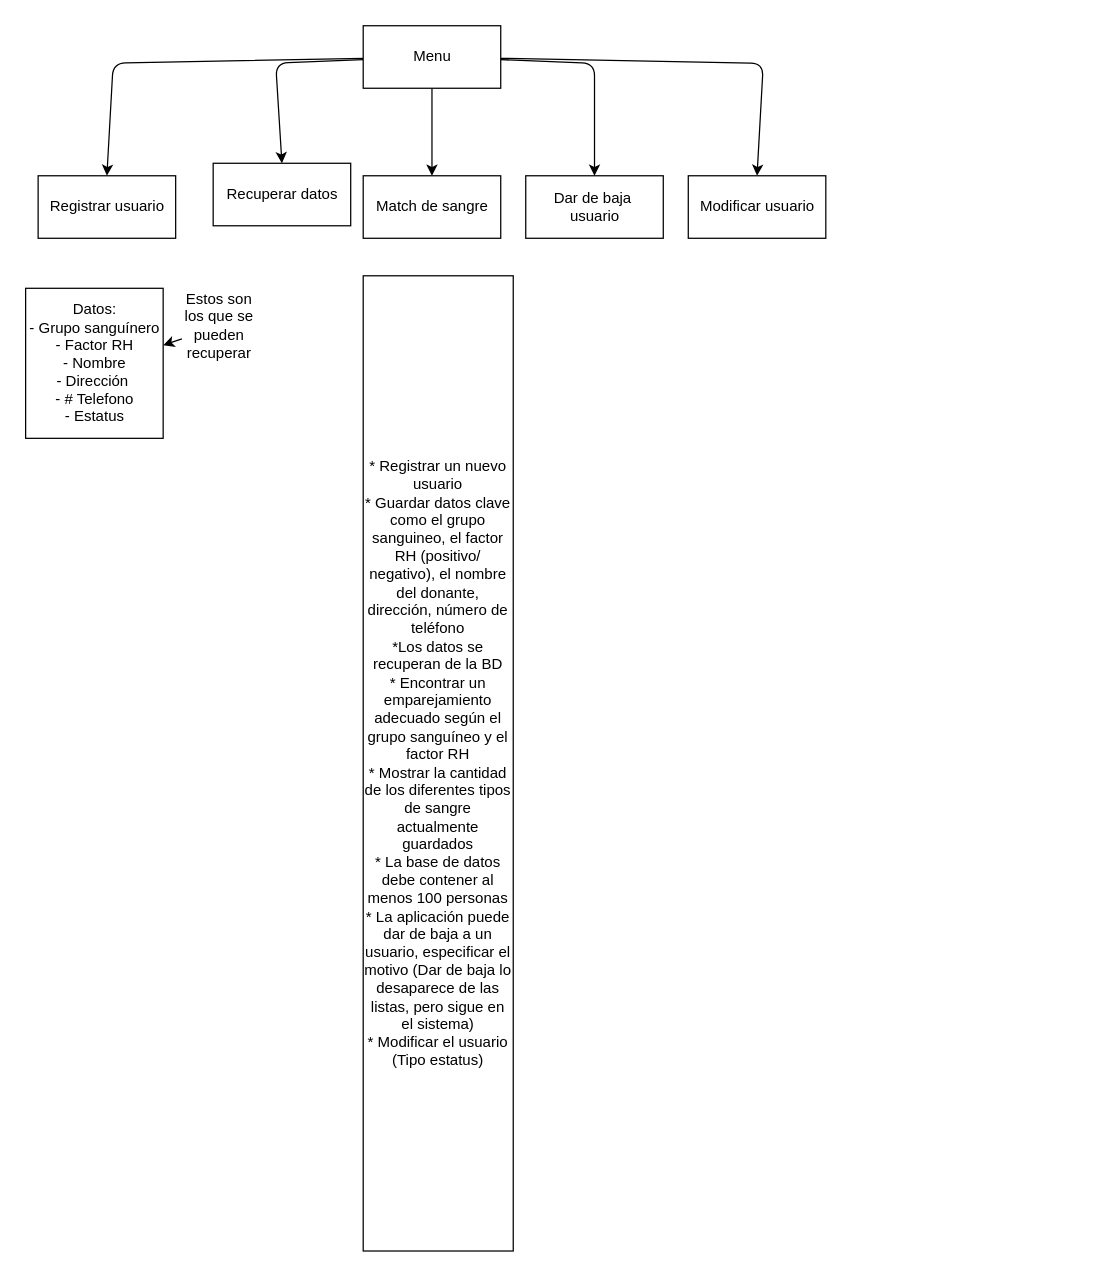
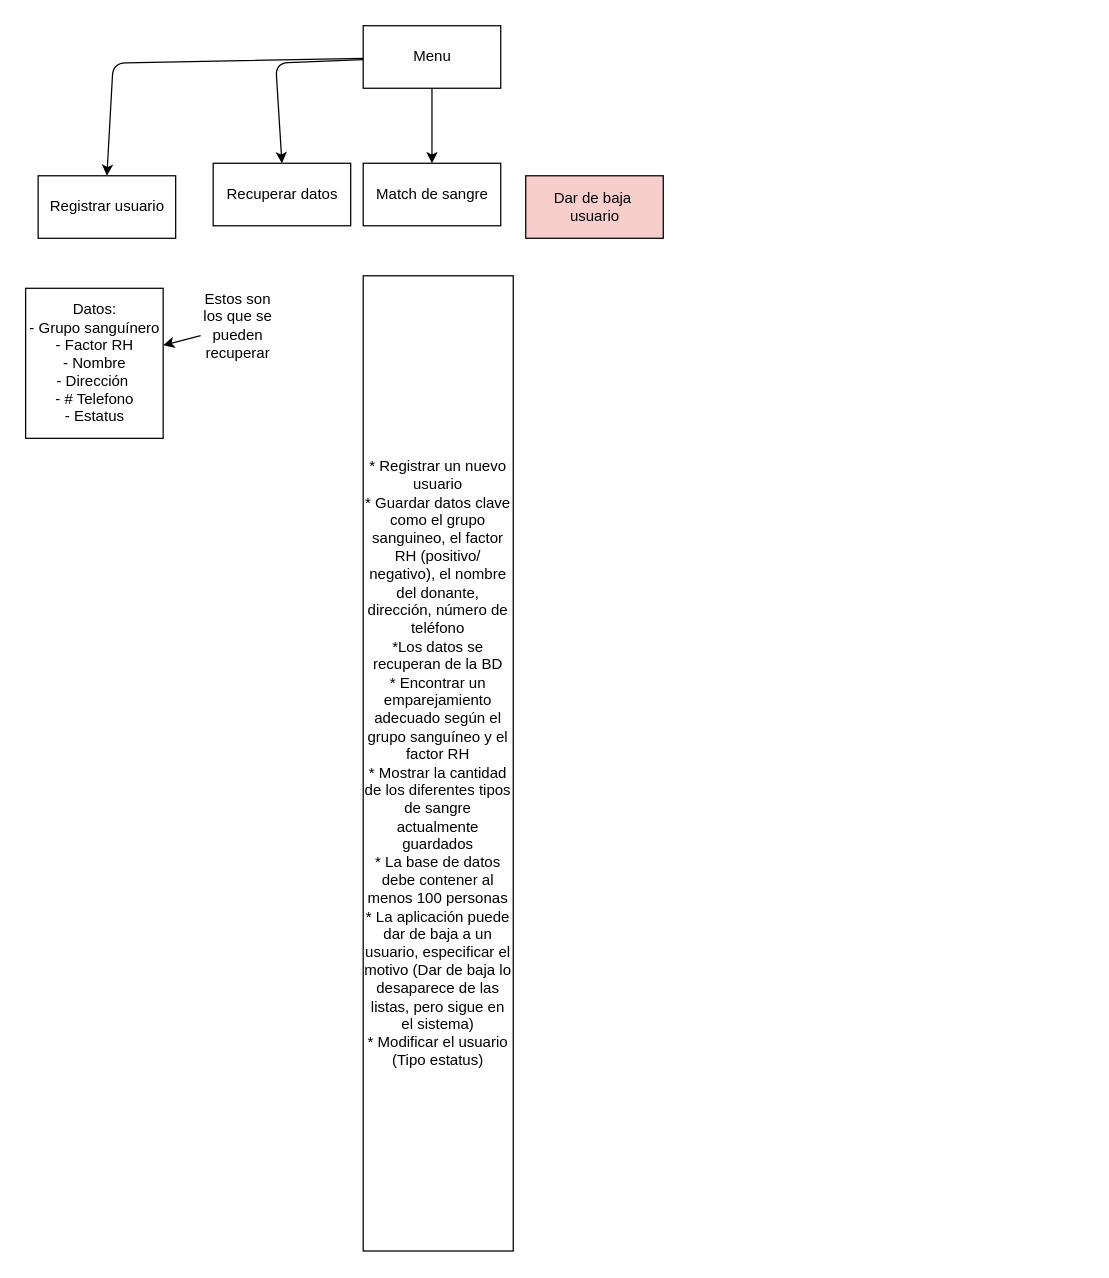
- <mxCell id="12" style="edgeStyle=none;html=1;entryX=0.5;entryY=0;entryDx=0;entryDy=0;" parent="1" source="13" target="7" edge="1"><mxGeometry relative="1" as="geometry"><Array as="points"><mxPoint x="610" y="50" /></Array></mxGeometry></mxCell>
- <mxCell id="11" style="edgeStyle=none;html=1;entryX=0.5;entryY=0;entryDx=0;entryDy=0;" parent="1" source="13" target="6" edge="1"><mxGeometry relative="1" as="geometry"><Array as="points"><mxPoint x="475" y="50" /></Array></mxGeometry></mxCell>
- <mxCell id="5" value="Match de sangre" style="html=1;" parent="1" vertex="1"><mxGeometry x="290" y="140" width="110" height="50" as="geometry" /></mxCell>
+ <mxCell id="5" value="Match de sangre" style="html=1;" parent="1" vertex="1"><mxGeometry x="290" y="130" width="110" height="50" as="geometry" /></mxCell>
- <mxCell id="6" value="Dar de baja&amp;nbsp;&lt;br&gt;usuario" style="html=1;" parent="1" vertex="1"><mxGeometry x="420" y="140" width="110" height="50" as="geometry" /></mxCell>
+ <mxCell id="6" value="Dar de baja&amp;nbsp;&lt;br&gt;usuario" style="html=1;fillColor=#f8cecc;" parent="1" vertex="1"><mxGeometry x="420" y="140" width="110" height="50" as="geometry" /></mxCell>
- <mxCell id="7" value="Modificar usuario" style="html=1;" parent="1" vertex="1"><mxGeometry x="550" y="140" width="110" height="50" as="geometry" /></mxCell>
- <mxCell id="16" value="Estos son los que se pueden recuperar" style="text;html=1;strokeColor=none;fillColor=none;align=center;verticalAlign=middle;whiteSpace=wrap;rounded=0;" parent="1" vertex="1"><mxGeometry x="145" y="230" width="60" height="60" as="geometry" /></mxCell>
+ <mxCell id="16" value="Estos son los que se pueden recuperar" style="text;html=1;strokeColor=none;fillColor=none;align=center;verticalAlign=middle;whiteSpace=wrap;rounded=0;" parent="1" vertex="1"><mxGeometry x="160" y="230" width="60" height="60" as="geometry" /></mxCell>
